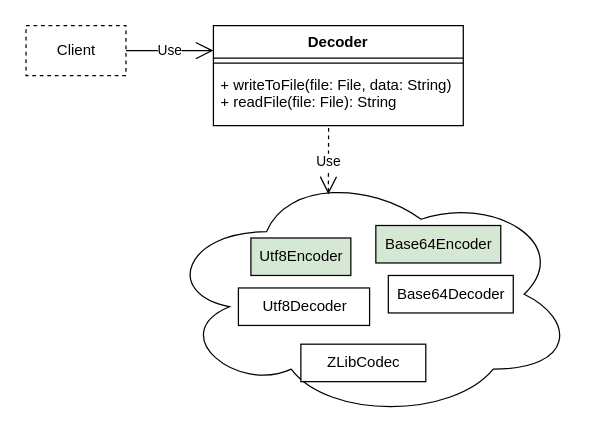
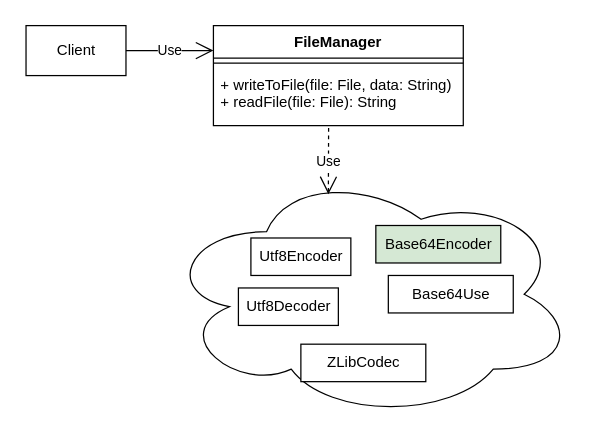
- <mxCell id="2" value="Decoder" style="swimlane;fontStyle=1;align=center;verticalAlign=top;childLayout=stackLayout;horizontal=1;startSize=26;horizontalStack=0;resizeParent=1;resizeParentMax=0;resizeLast=0;collapsible=1;marginBottom=0;" vertex="1" parent="1"><mxGeometry x="170" y="20" width="200" height="80" as="geometry" /></mxCell>
+ <mxCell id="2" value="FileManager" style="swimlane;fontStyle=1;align=center;verticalAlign=top;childLayout=stackLayout;horizontal=1;startSize=26;horizontalStack=0;resizeParent=1;resizeParentMax=0;resizeLast=0;collapsible=1;marginBottom=0;" vertex="1" parent="1"><mxGeometry x="170" y="20" width="200" height="80" as="geometry" /></mxCell>
- <mxCell id="12" value="Client" style="html=1;dashed=1;" vertex="1" parent="1"><mxGeometry x="20" y="20" width="80" height="40" as="geometry" /></mxCell>
+ <mxCell id="12" value="Client" style="html=1;" vertex="1" parent="1"><mxGeometry x="20" y="20" width="80" height="40" as="geometry" /></mxCell>
- <mxCell id="6" value="Utf8Encoder" style="html=1;fillColor=#d5e8d4;" vertex="1" parent="1"><mxGeometry x="200" y="190" width="80" height="30" as="geometry" /></mxCell>
+ <mxCell id="6" value="Utf8Encoder" style="html=1;" vertex="1" parent="1"><mxGeometry x="200" y="190" width="80" height="30" as="geometry" /></mxCell>
- <mxCell id="10" value="Base64Decoder" style="html=1;" vertex="1" parent="1"><mxGeometry x="310" y="220" width="100" height="30" as="geometry" /></mxCell>
+ <mxCell id="10" value="Base64Use" style="html=1;" vertex="1" parent="1"><mxGeometry x="310" y="220" width="100" height="30" as="geometry" /></mxCell>
- <mxCell id="8" value="Utf8Decoder" style="html=1;" vertex="1" parent="1"><mxGeometry x="190" y="230" width="105" height="30" as="geometry" /></mxCell>
+ <mxCell id="8" value="Utf8Decoder" style="html=1;" vertex="1" parent="1"><mxGeometry x="190" y="230" width="80" height="30" as="geometry" /></mxCell>
